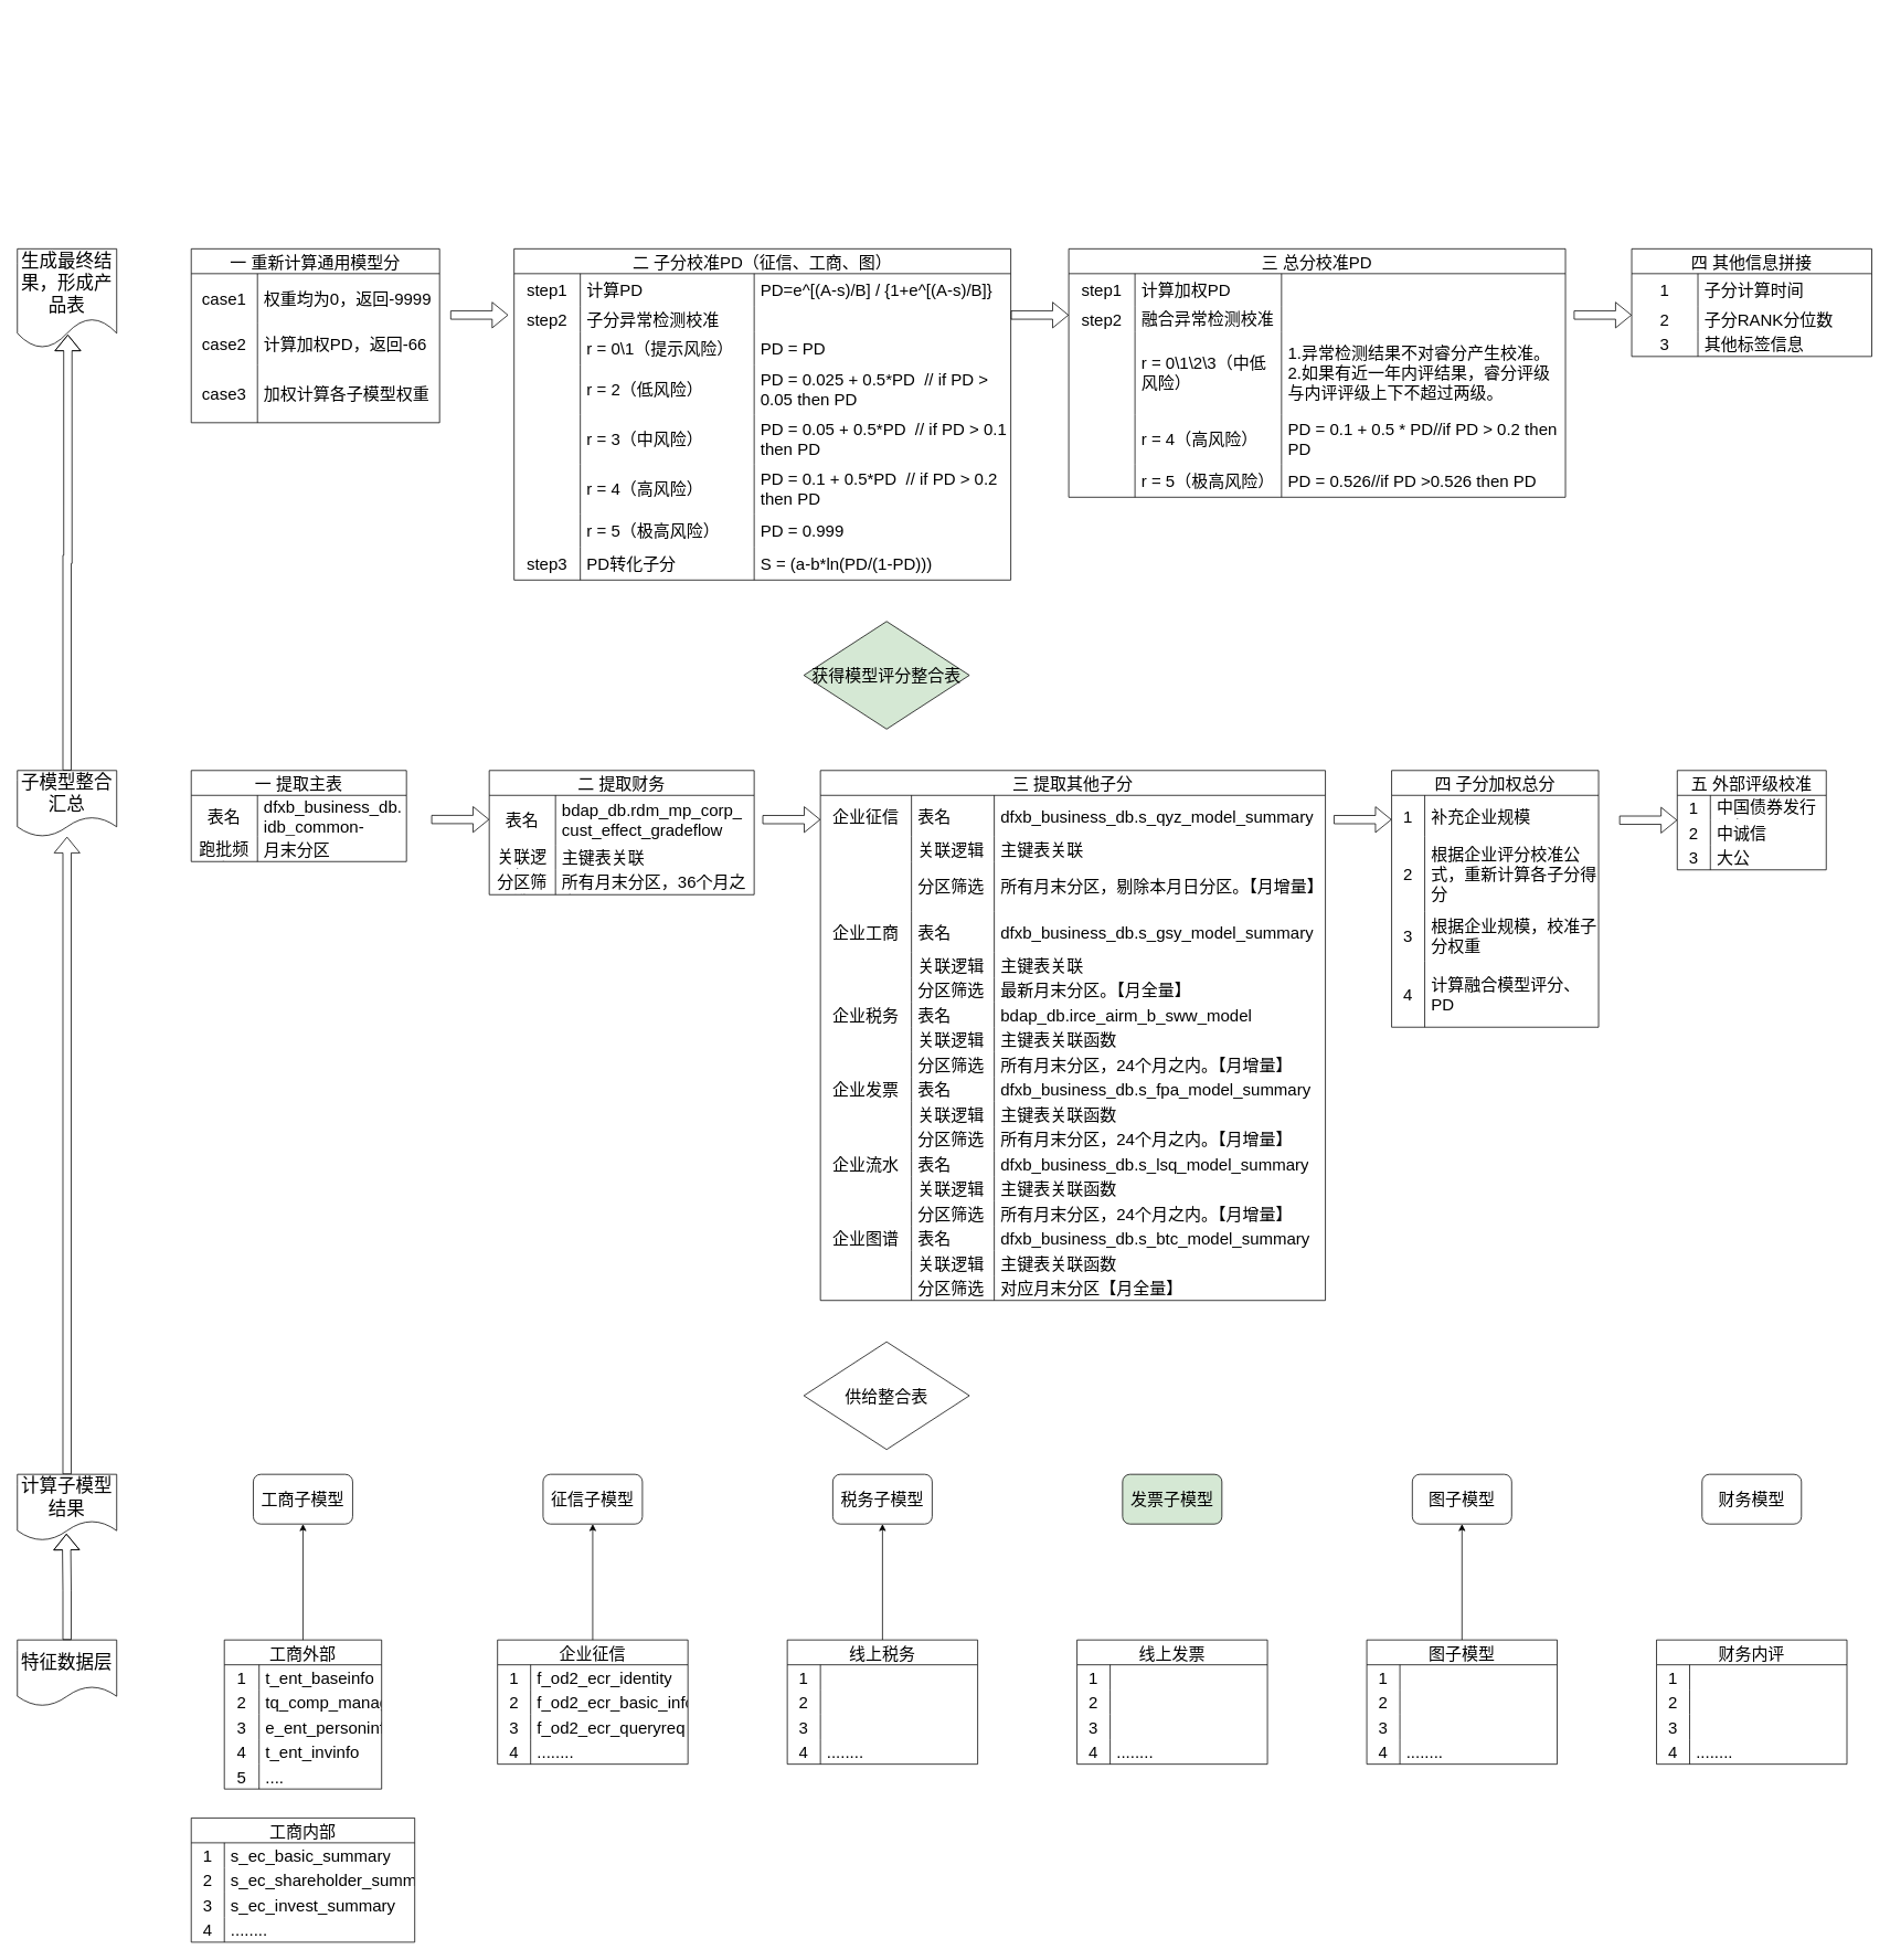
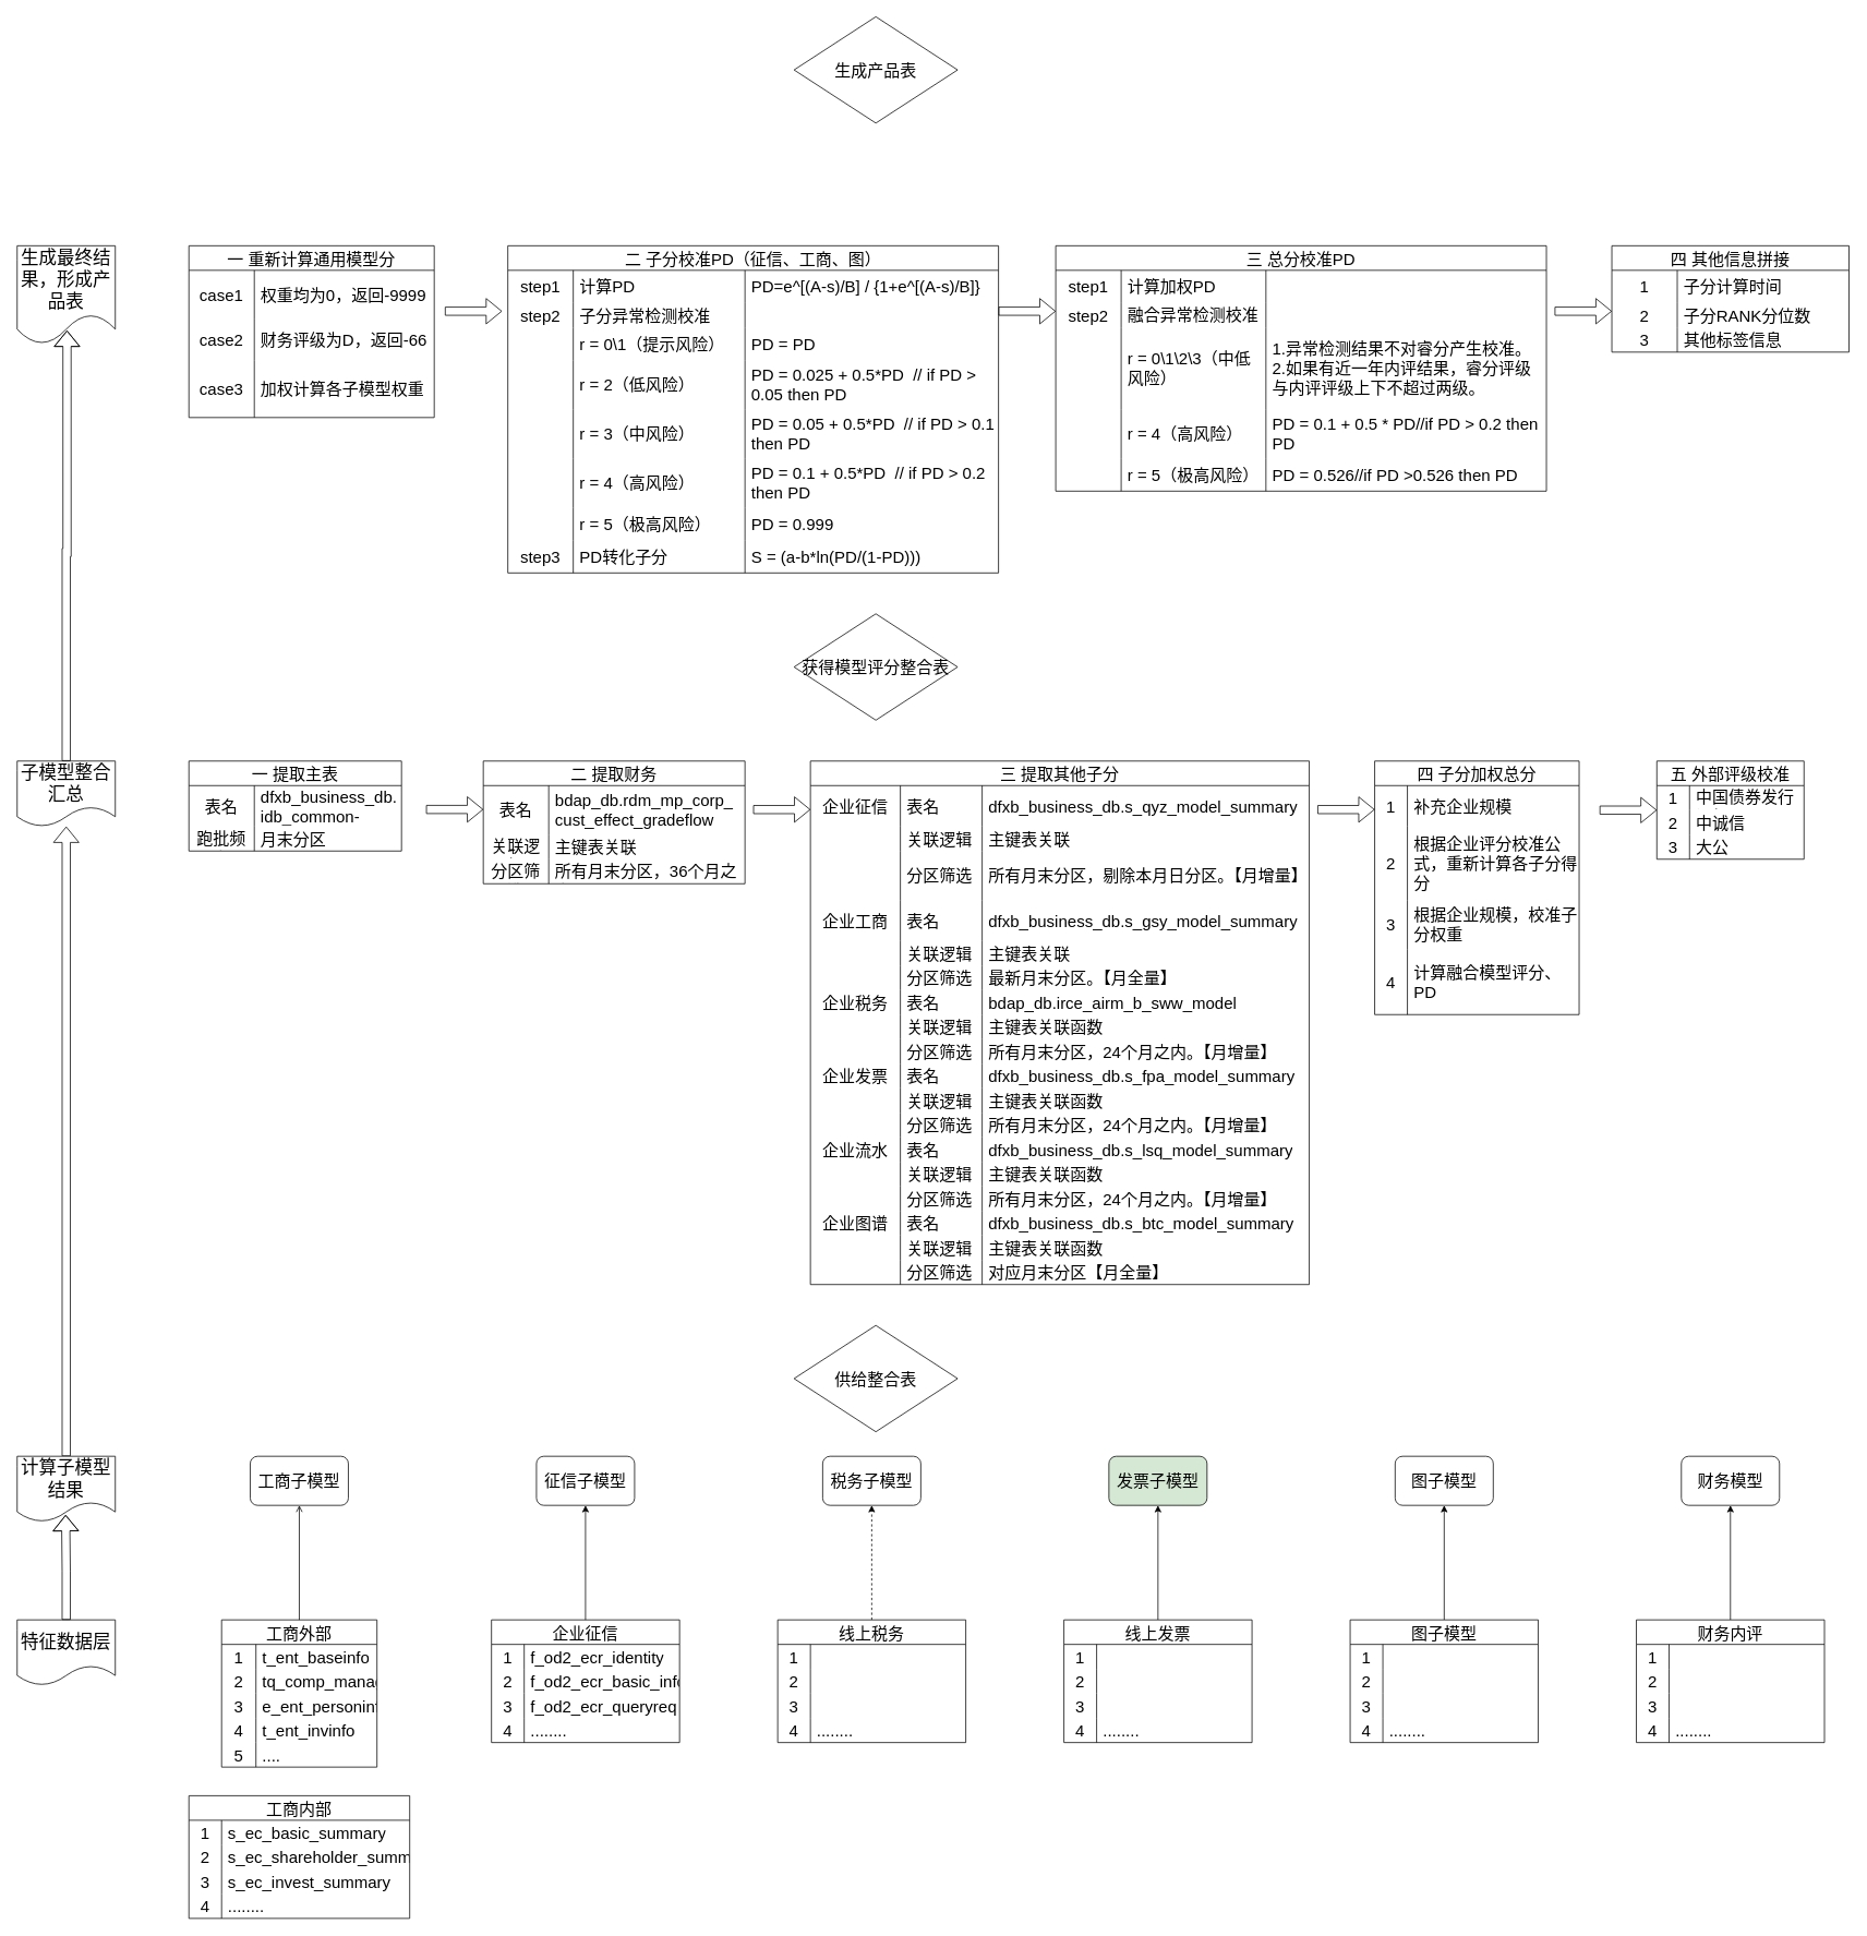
+ <mxCell id="77" value="&lt;font style=&quot;font-size: 20px;&quot;&gt;生成产品表&lt;/font&gt;" style="rhombus;whiteSpace=wrap;html=1;fontSize=20;" parent="1" vertex="1"><mxGeometry x="970" y="20" width="200" height="130" as="geometry" /></mxCell>
- <mxCell id="9" value="计算加权PD，返回-66" style="shape=partialRectangle;html=1;whiteSpace=wrap;connectable=0;fillColor=none;top=0;left=0;bottom=0;right=0;align=left;spacingLeft=6;overflow=hidden;strokeColor=inherit;fontSize=20;" parent="7" vertex="1"><mxGeometry x="80" width="220" height="50" as="geometry"><mxRectangle width="220" height="50" as="alternateBounds" /></mxGeometry></mxCell>
+ <mxCell id="9" value="财务评级为D，返回-66" style="shape=partialRectangle;html=1;whiteSpace=wrap;connectable=0;fillColor=none;top=0;left=0;bottom=0;right=0;align=left;spacingLeft=6;overflow=hidden;strokeColor=inherit;fontSize=20;" parent="7" vertex="1"><mxGeometry x="80" width="220" height="50" as="geometry"><mxRectangle width="220" height="50" as="alternateBounds" /></mxGeometry></mxCell>
- <mxCell id="2" value="&lt;font style=&quot;font-size: 20px;&quot;&gt;获得模型评分整合表&lt;/font&gt;" style="rhombus;whiteSpace=wrap;html=1;fontSize=20;fillColor=#d5e8d4;" parent="1" vertex="1"><mxGeometry x="970" y="750" width="200" height="130" as="geometry" /></mxCell>
+ <mxCell id="2" value="&lt;font style=&quot;font-size: 20px;&quot;&gt;获得模型评分整合表&lt;/font&gt;" style="rhombus;whiteSpace=wrap;html=1;fontSize=20;" parent="1" vertex="1"><mxGeometry x="970" y="750" width="200" height="130" as="geometry" /></mxCell>
- <mxCell id="108" value="" style="edgeStyle=orthogonalEdgeStyle;rounded=0;orthogonalLoop=1;jettySize=auto;html=1;" parent="1" source="78" target="107" edge="1"><mxGeometry relative="1" as="geometry" /></mxCell>
+ <mxCell id="108" value="" style="edgeStyle=orthogonalEdgeStyle;rounded=0;orthogonalLoop=1;jettySize=auto;html=1;endArrow=open;" parent="1" source="78" target="107" edge="1"><mxGeometry relative="1" as="geometry" /></mxCell>
+ <mxCell id="140" style="edgeStyle=orthogonalEdgeStyle;rounded=0;orthogonalLoop=1;jettySize=auto;html=1;exitX=0.5;exitY=0;exitDx=0;exitDy=0;entryX=0.5;entryY=1;entryDx=0;entryDy=0;" parent="1" source="141" target="139" edge="1"><mxGeometry relative="1" as="geometry" /></mxCell>
- <mxCell id="155" style="edgeStyle=orthogonalEdgeStyle;rounded=0;orthogonalLoop=1;jettySize=auto;html=1;exitX=0.5;exitY=0;exitDx=0;exitDy=0;entryX=0.5;entryY=1;entryDx=0;entryDy=0;" parent="1" source="156" target="154" edge="1"><mxGeometry relative="1" as="geometry" /></mxCell>
+ <mxCell id="155" style="edgeStyle=orthogonalEdgeStyle;rounded=0;orthogonalLoop=1;jettySize=auto;html=1;exitX=0.5;exitY=0;exitDx=0;exitDy=0;entryX=0.5;entryY=1;entryDx=0;entryDy=0;dashed=1;" parent="1" source="156" target="154" edge="1"><mxGeometry relative="1" as="geometry" /></mxCell>
+ <mxCell id="110" style="edgeStyle=orthogonalEdgeStyle;rounded=0;orthogonalLoop=1;jettySize=auto;html=1;exitX=0.5;exitY=0;exitDx=0;exitDy=0;entryX=0.5;entryY=1;entryDx=0;entryDy=0;" parent="1" source="111" target="109" edge="1"><mxGeometry relative="1" as="geometry" /></mxCell>
